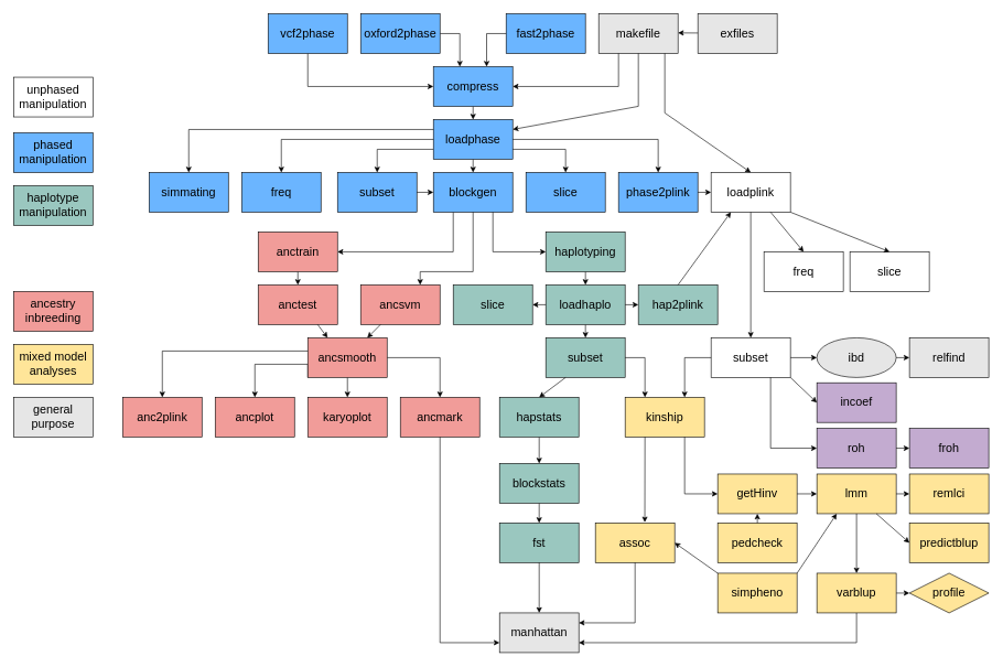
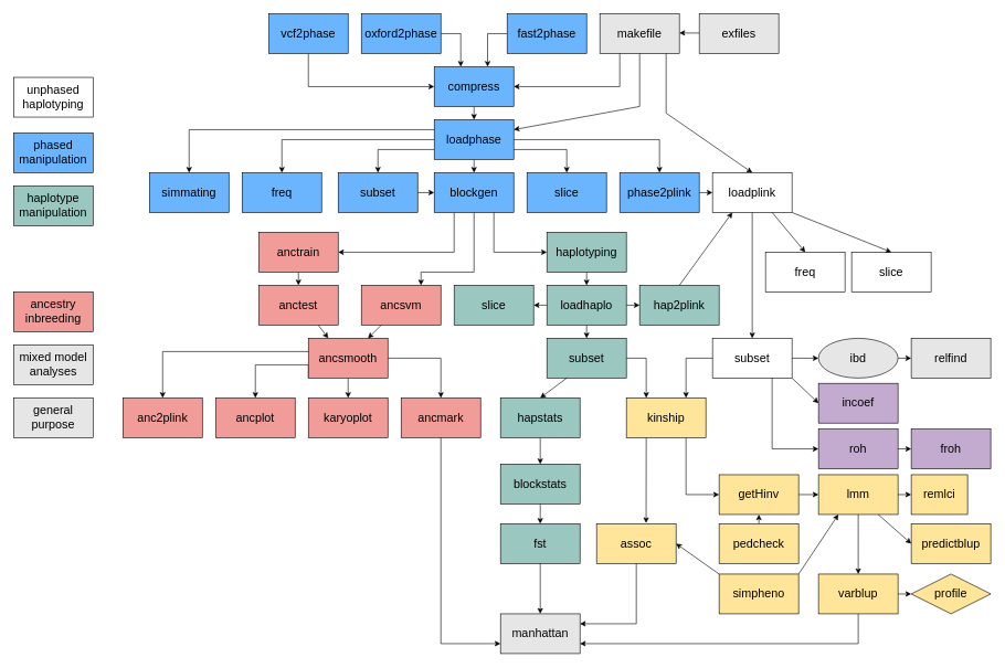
- <mxCell id="59" value="unphased&lt;br&gt;manipulation" style="rounded=0;whiteSpace=wrap;html=1;fillColor=#FFFFFF;fontSize=18;" parent="1" vertex="1"><mxGeometry x="20" y="116" width="120" height="60" as="geometry" /></mxCell>
+ <mxCell id="59" value="unphased&lt;br&gt;haplotyping" style="rounded=0;whiteSpace=wrap;html=1;fillColor=#FFFFFF;fontSize=18;" parent="1" vertex="1"><mxGeometry x="20" y="116" width="120" height="60" as="geometry" /></mxCell>
- <mxCell id="44" value="mixed model analyses" style="rounded=0;whiteSpace=wrap;html=1;fillColor=#FFE599;fontSize=18;" parent="1" vertex="1"><mxGeometry x="20" y="520" width="120" height="60" as="geometry" /></mxCell>
+ <mxCell id="44" value="mixed model analyses" style="rounded=0;whiteSpace=wrap;html=1;fillColor=#e6e6e6;fontSize=18;" parent="1" vertex="1"><mxGeometry x="20" y="520" width="120" height="60" as="geometry" /></mxCell>
- <mxCell id="84" value="remlci" style="rounded=0;whiteSpace=wrap;html=1;fillColor=#FFE599;fontSize=18;" parent="1" vertex="1"><mxGeometry x="1375" y="716" width="120" height="60" as="geometry" /></mxCell>
+ <mxCell id="84" value="remlci" style="rounded=0;whiteSpace=wrap;html=1;fillColor=#FFE599;fontSize=18;" parent="1" vertex="1"><mxGeometry x="1375" y="716" width="85" height="60" as="geometry" /></mxCell>
